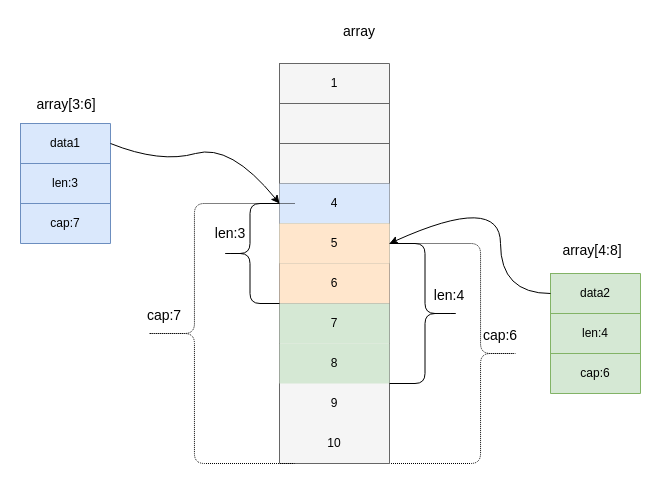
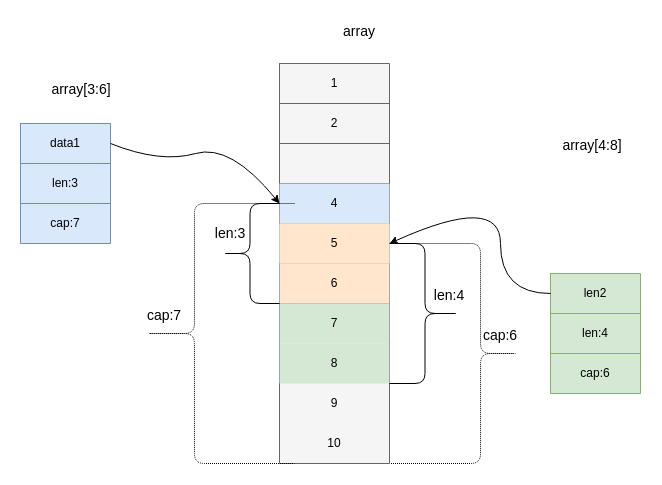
- <mxCell id="38" value="array[3:6]" style="text;html=1;strokeColor=none;fillColor=none;align=center;verticalAlign=middle;whiteSpace=wrap;overflow=hidden;fontSize=14;" vertex="1" parent="1"><mxGeometry x="26" y="93" width="80" height="20" as="geometry" /></mxCell>
+ <mxCell id="38" value="array[3:6]" style="text;html=1;strokeColor=none;fillColor=none;align=center;verticalAlign=middle;whiteSpace=wrap;overflow=hidden;fontSize=14;" vertex="1" parent="1"><mxGeometry x="41" y="78" width="80" height="20" as="geometry" /></mxCell>
+ <mxCell id="7" value="2" style="shape=partialRectangle;html=1;whiteSpace=wrap;connectable=0;fillColor=none;top=0;left=0;bottom=0;right=0;overflow=hidden;" vertex="1" parent="6"><mxGeometry width="110" height="40" as="geometry" /></mxCell>
- <mxCell id="39" value="array[4:8]" style="text;html=1;strokeColor=none;fillColor=none;align=center;verticalAlign=middle;whiteSpace=wrap;overflow=hidden;fontSize=14;" vertex="1" parent="1"><mxGeometry x="552" y="239" width="80" height="20" as="geometry" /></mxCell>
+ <mxCell id="39" value="array[4:8]" style="text;html=1;strokeColor=none;fillColor=none;align=center;verticalAlign=middle;whiteSpace=wrap;overflow=hidden;fontSize=14;" vertex="1" parent="1"><mxGeometry x="552" y="134" width="80" height="20" as="geometry" /></mxCell>
- <mxCell id="32" value="data2" style="shape=partialRectangle;html=1;whiteSpace=wrap;connectable=0;fillColor=none;top=0;left=0;bottom=0;right=0;overflow=hidden;" vertex="1" parent="31"><mxGeometry width="90" height="40" as="geometry" /></mxCell>
+ <mxCell id="32" value="len2" style="shape=partialRectangle;html=1;whiteSpace=wrap;connectable=0;fillColor=none;top=0;left=0;bottom=0;right=0;overflow=hidden;" vertex="1" parent="31"><mxGeometry width="90" height="40" as="geometry" /></mxCell>
